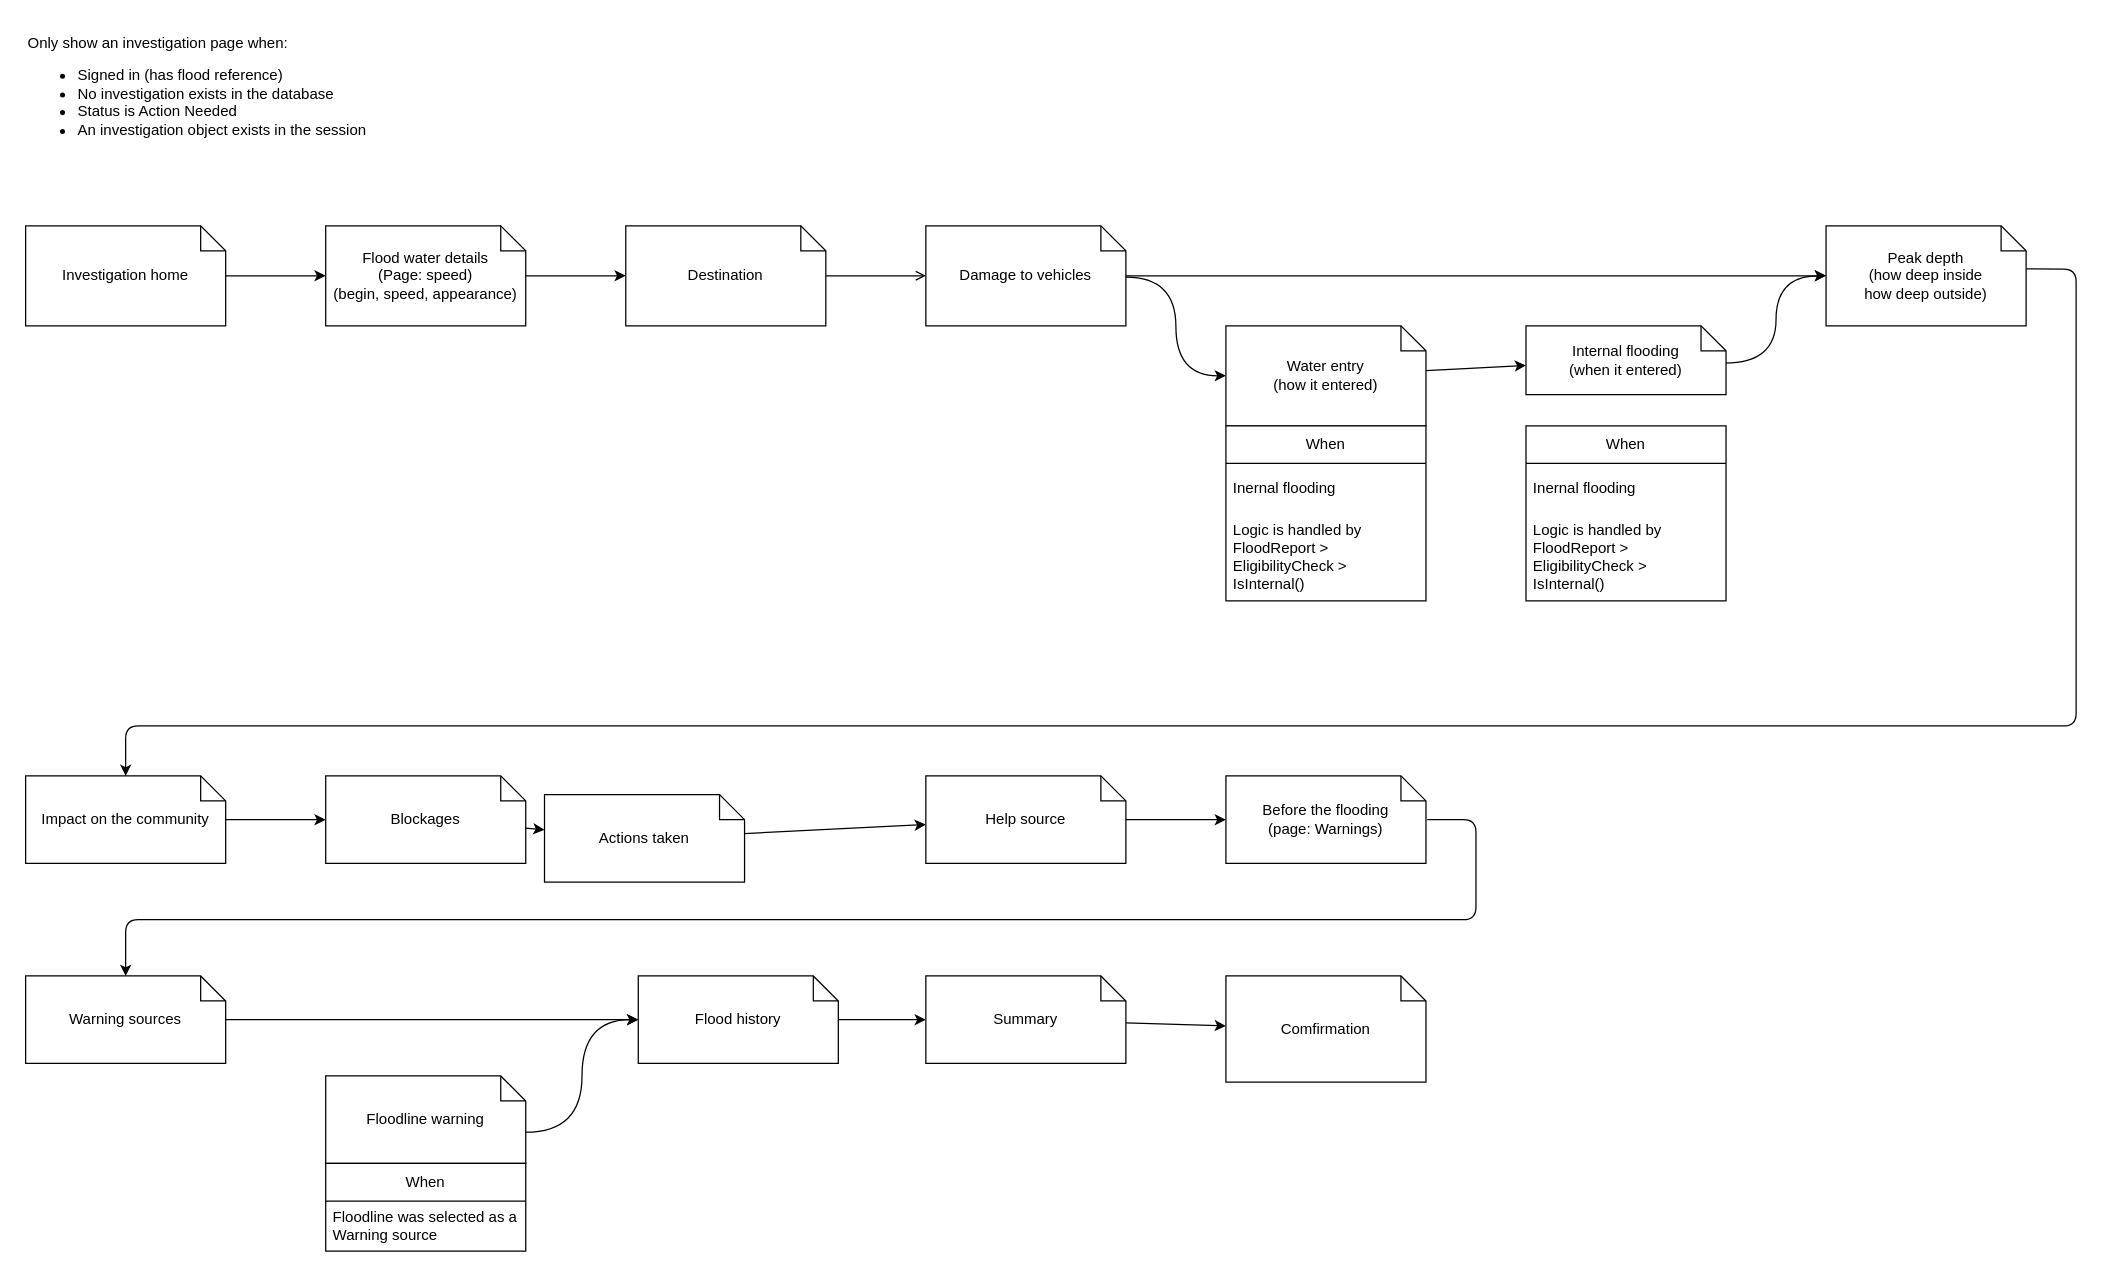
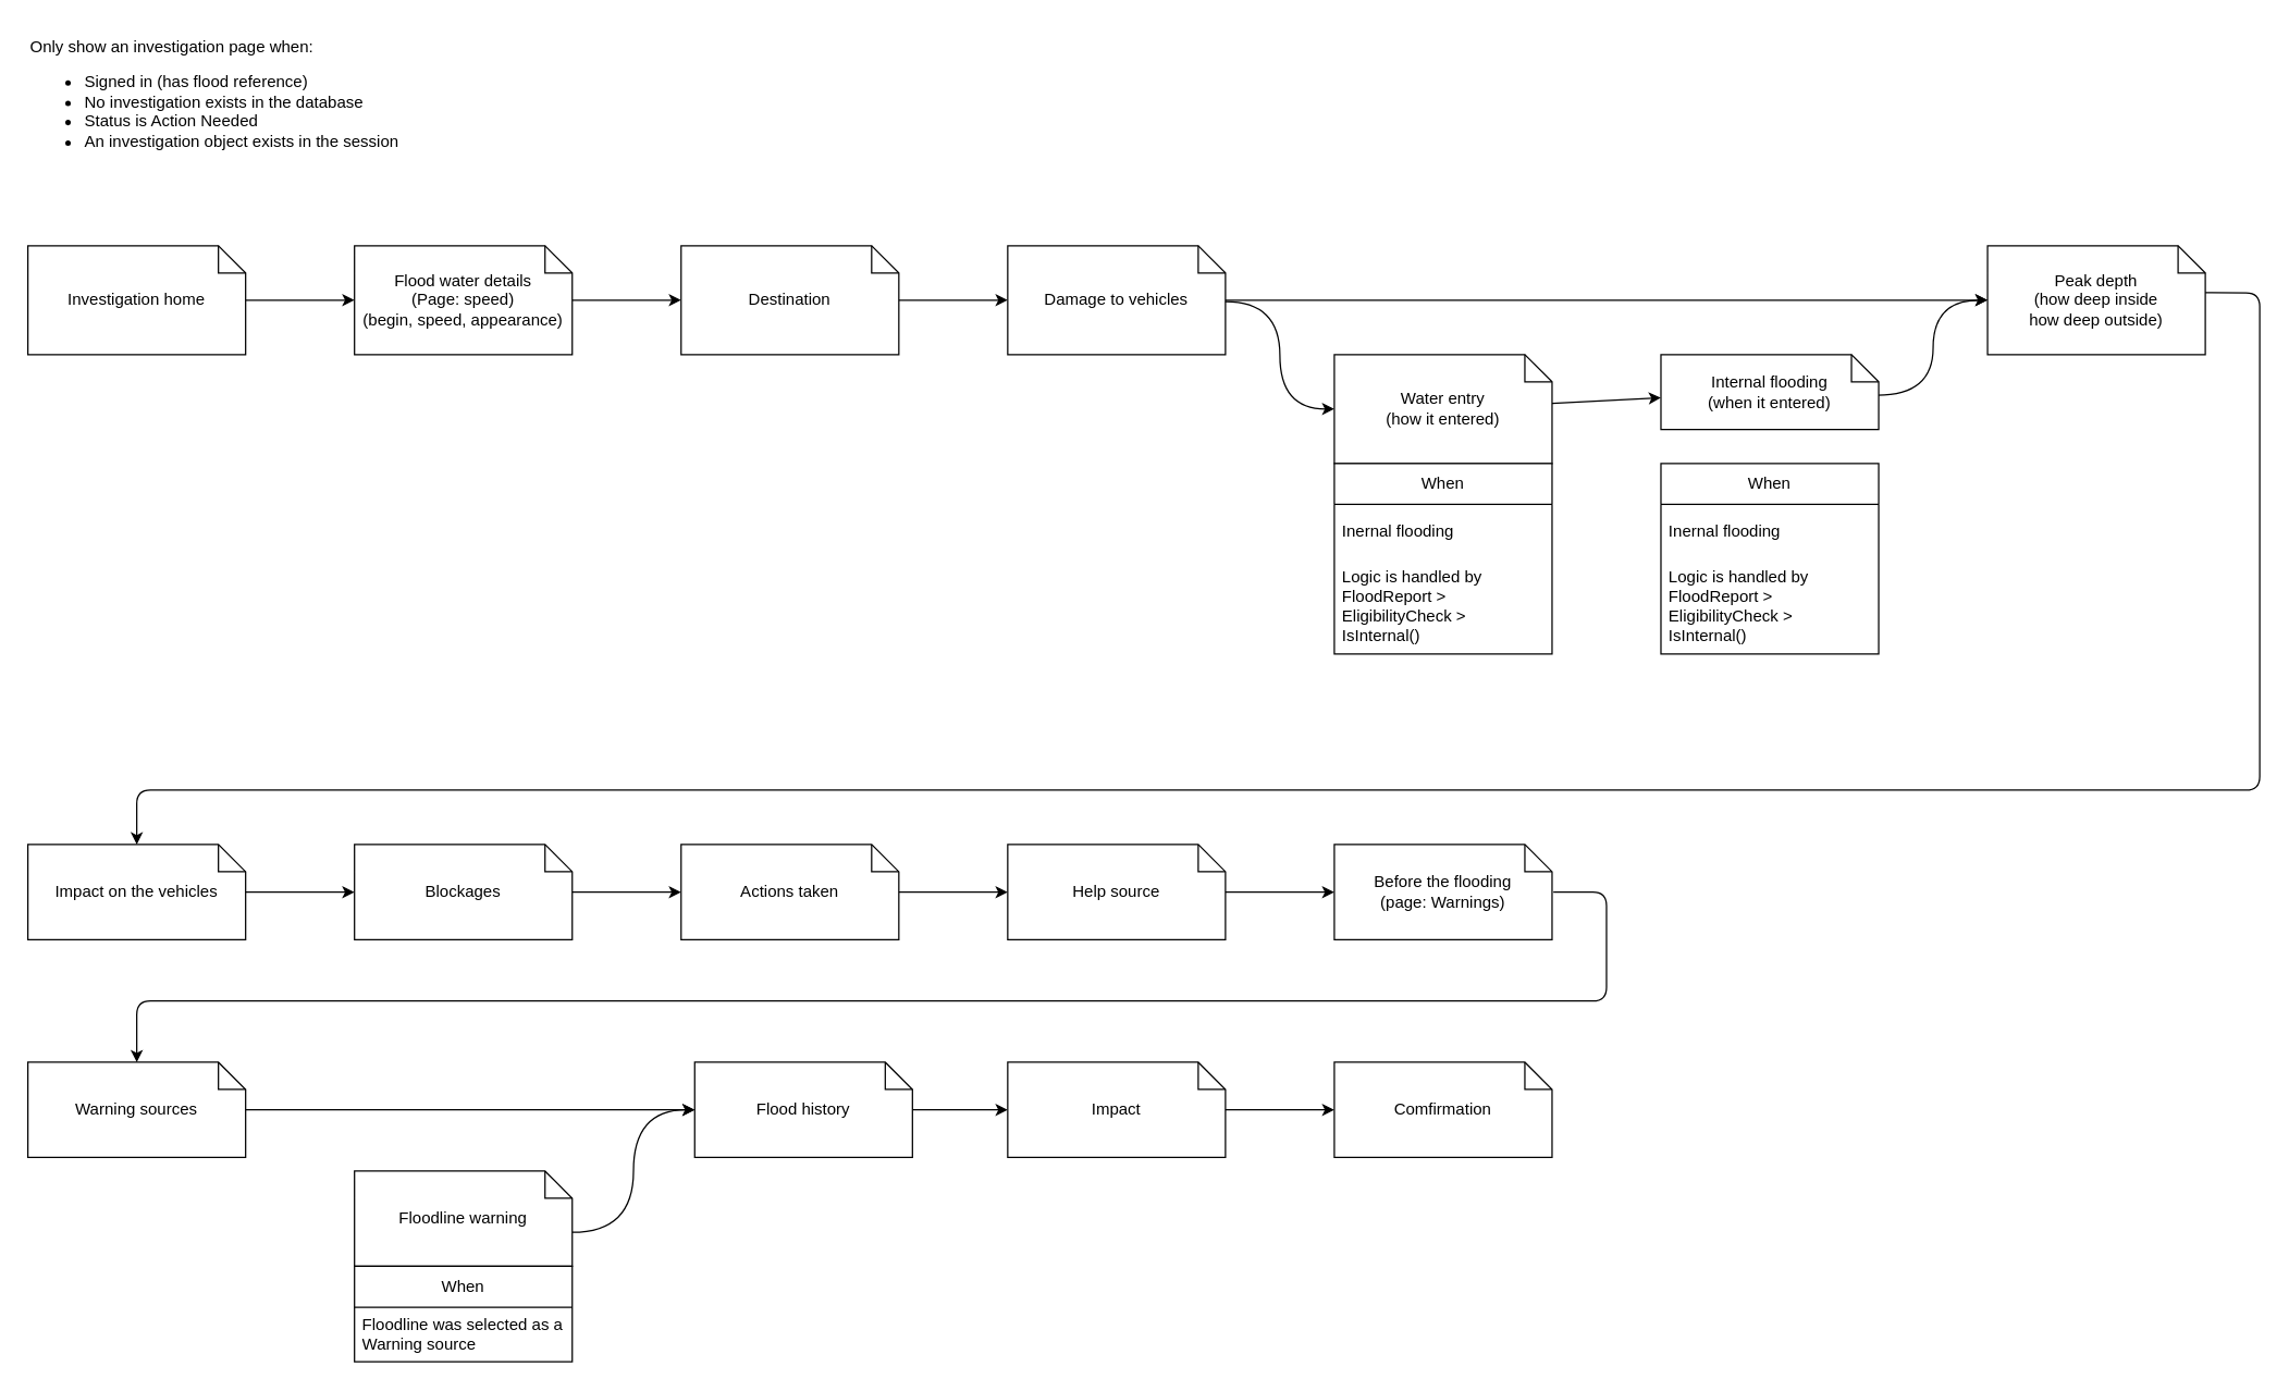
- <mxCell id="19" value="" style="edgeStyle=none;html=1;endArrow=open;" parent="1" source="20" target="22" edge="1"><mxGeometry relative="1" as="geometry" /></mxCell>
+ <mxCell id="19" value="" style="edgeStyle=none;html=1;" parent="1" source="20" target="22" edge="1"><mxGeometry relative="1" as="geometry" /></mxCell>
- <mxCell id="3" value="Impact on the community" style="shape=note;size=20;whiteSpace=wrap;html=1;" parent="1" vertex="1"><mxGeometry x="20" y="620" width="160" height="70" as="geometry" /></mxCell>
+ <mxCell id="3" value="Impact on the vehicles" style="shape=note;size=20;whiteSpace=wrap;html=1;" parent="1" vertex="1"><mxGeometry x="20" y="620" width="160" height="70" as="geometry" /></mxCell>
- <mxCell id="8" value="Actions taken" style="shape=note;size=20;whiteSpace=wrap;html=1;" parent="1" vertex="1"><mxGeometry x="435" y="635" width="160" height="70" as="geometry" /></mxCell>
+ <mxCell id="8" value="Actions taken" style="shape=note;size=20;whiteSpace=wrap;html=1;" parent="1" vertex="1"><mxGeometry x="500" y="620" width="160" height="70" as="geometry" /></mxCell>
- <mxCell id="27" value="Summary" style="shape=note;size=20;whiteSpace=wrap;html=1;direction=east;" parent="1" vertex="1"><mxGeometry x="740" y="780" width="160" height="70" as="geometry" /></mxCell>
+ <mxCell id="27" value="Impact" style="shape=note;size=20;whiteSpace=wrap;html=1;direction=east;" parent="1" vertex="1"><mxGeometry x="740" y="780" width="160" height="70" as="geometry" /></mxCell>
- <mxCell id="25" value="Comfirmation" style="shape=note;size=20;whiteSpace=wrap;html=1;direction=east;" parent="1" vertex="1"><mxGeometry x="980" y="780" width="160" height="85" as="geometry" /></mxCell>
+ <mxCell id="25" value="Comfirmation" style="shape=note;size=20;whiteSpace=wrap;html=1;direction=east;" parent="1" vertex="1"><mxGeometry x="980" y="780" width="160" height="70" as="geometry" /></mxCell>
